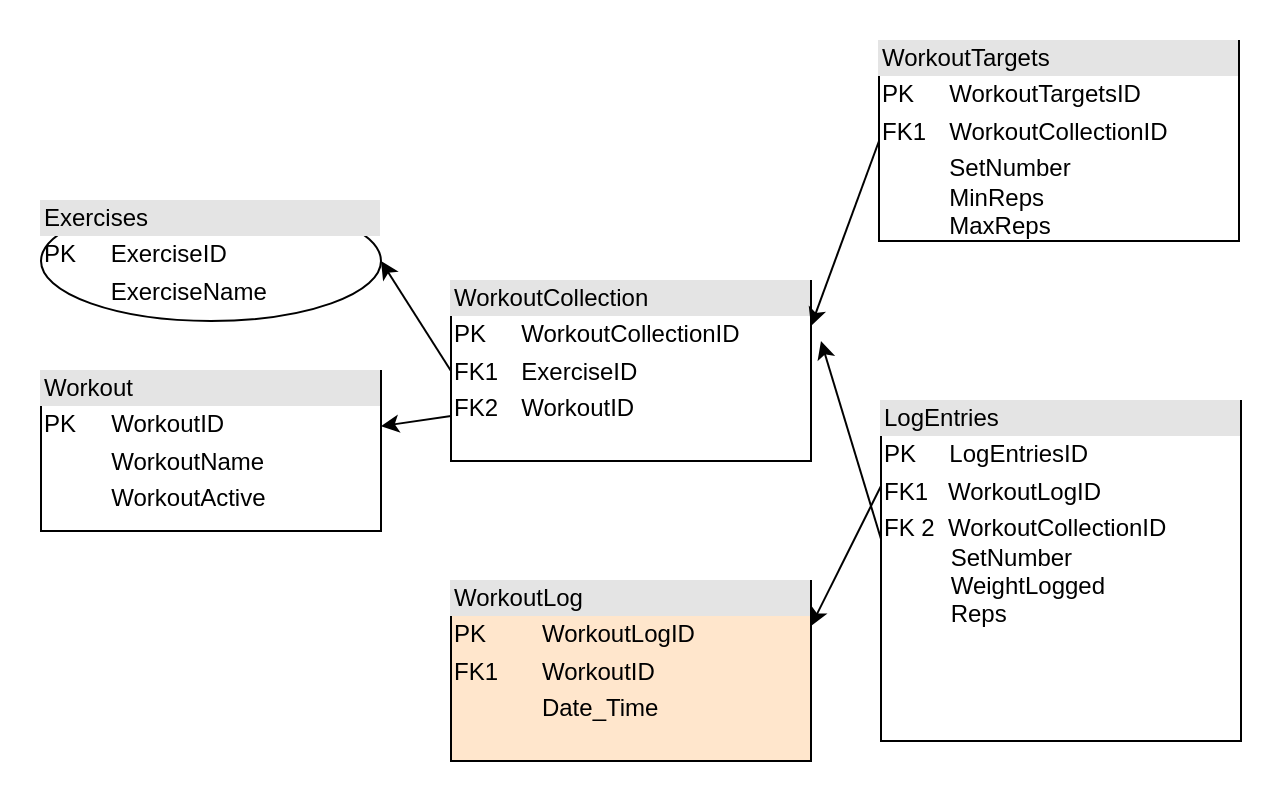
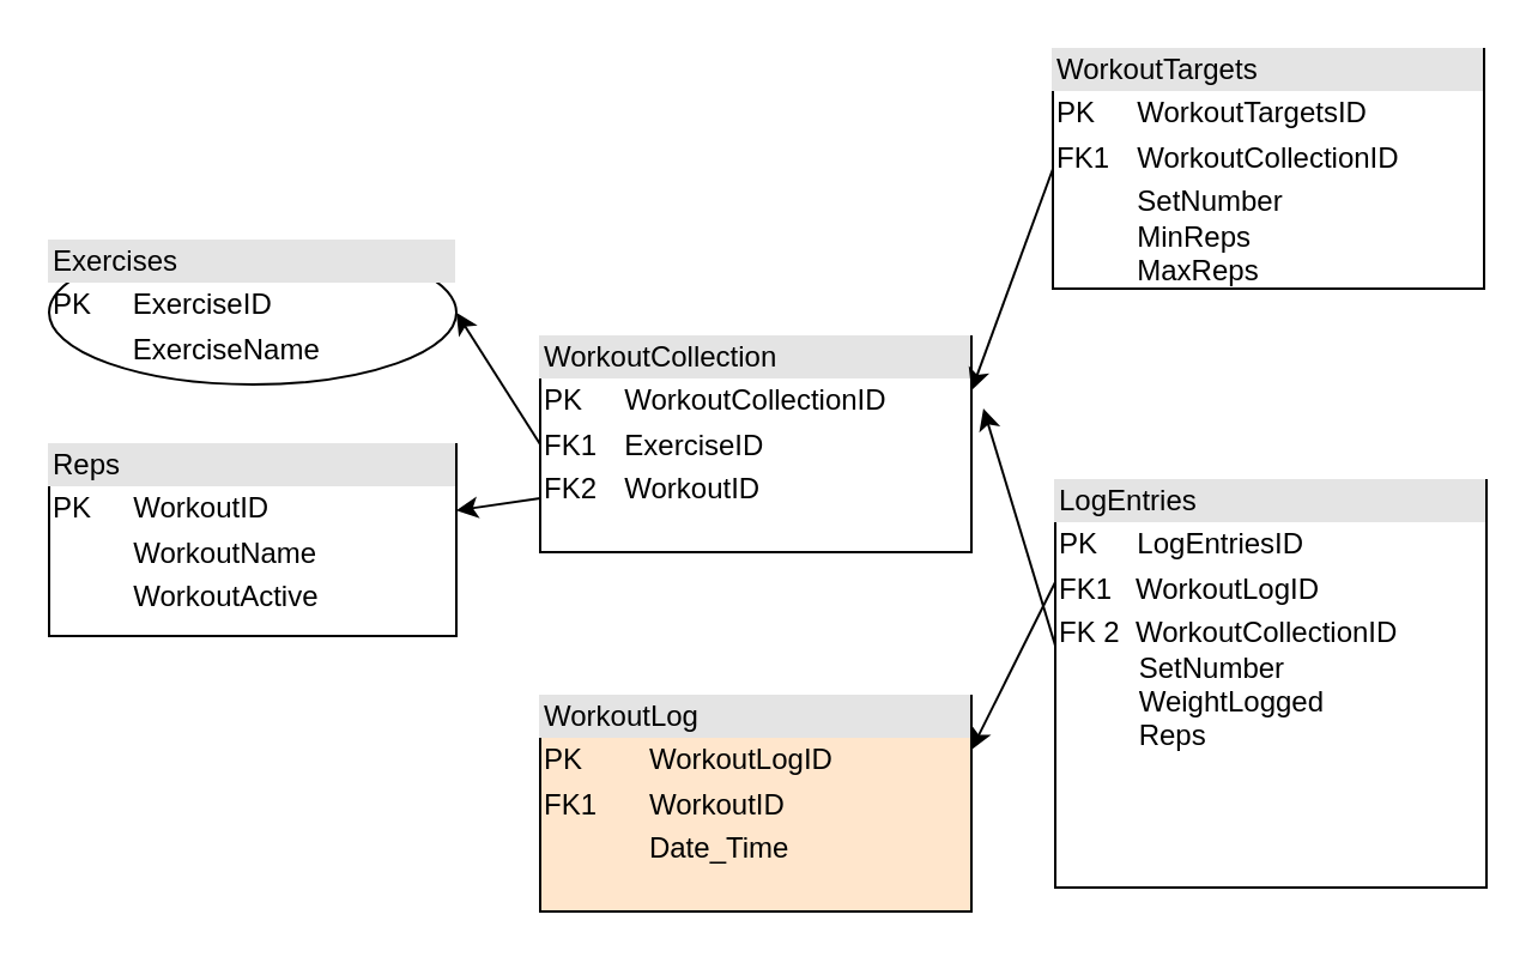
- <mxCell id="2" value="&lt;div style=&quot;box-sizing: border-box ; width: 100% ; background: #e4e4e4 ; padding: 2px&quot;&gt;Workout&lt;br&gt;&lt;/div&gt;&lt;table style=&quot;width: 100% ; font-size: 1em&quot; cellspacing=&quot;0&quot; cellpadding=&quot;2&quot;&gt;&lt;tbody&gt;&lt;tr&gt;&lt;td&gt;PK&lt;/td&gt;&lt;td&gt;WorkoutID&lt;/td&gt;&lt;/tr&gt;&lt;tr&gt;&lt;td&gt;&lt;br&gt;&lt;/td&gt;&lt;td&gt;WorkoutName&lt;br&gt;&lt;/td&gt;&lt;/tr&gt;&lt;tr&gt;&lt;td&gt;&lt;br&gt;&lt;/td&gt;&lt;td&gt;WorkoutActive&lt;br&gt;&lt;/td&gt;&lt;/tr&gt;&lt;/tbody&gt;&lt;/table&gt;" style="verticalAlign=top;align=left;overflow=fill;html=1;" vertex="1" parent="1"><mxGeometry x="20" y="185" width="170" height="80" as="geometry" /></mxCell>
+ <mxCell id="2" value="&lt;div style=&quot;box-sizing: border-box ; width: 100% ; background: #e4e4e4 ; padding: 2px&quot;&gt;Reps&lt;br&gt;&lt;/div&gt;&lt;table style=&quot;width: 100% ; font-size: 1em&quot; cellspacing=&quot;0&quot; cellpadding=&quot;2&quot;&gt;&lt;tbody&gt;&lt;tr&gt;&lt;td&gt;PK&lt;/td&gt;&lt;td&gt;WorkoutID&lt;/td&gt;&lt;/tr&gt;&lt;tr&gt;&lt;td&gt;&lt;br&gt;&lt;/td&gt;&lt;td&gt;WorkoutName&lt;br&gt;&lt;/td&gt;&lt;/tr&gt;&lt;tr&gt;&lt;td&gt;&lt;br&gt;&lt;/td&gt;&lt;td&gt;WorkoutActive&lt;br&gt;&lt;/td&gt;&lt;/tr&gt;&lt;/tbody&gt;&lt;/table&gt;" style="verticalAlign=top;align=left;overflow=fill;html=1;" vertex="1" parent="1"><mxGeometry x="20" y="185" width="170" height="80" as="geometry" /></mxCell>
